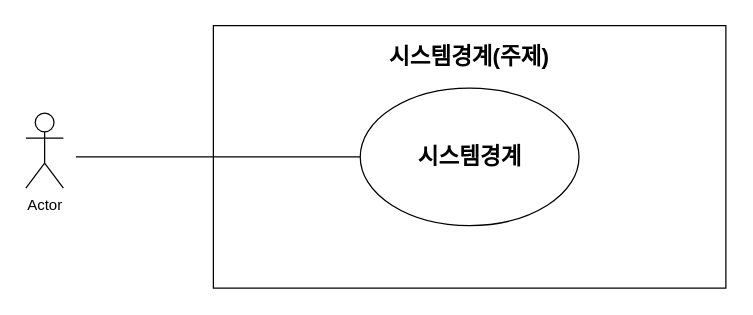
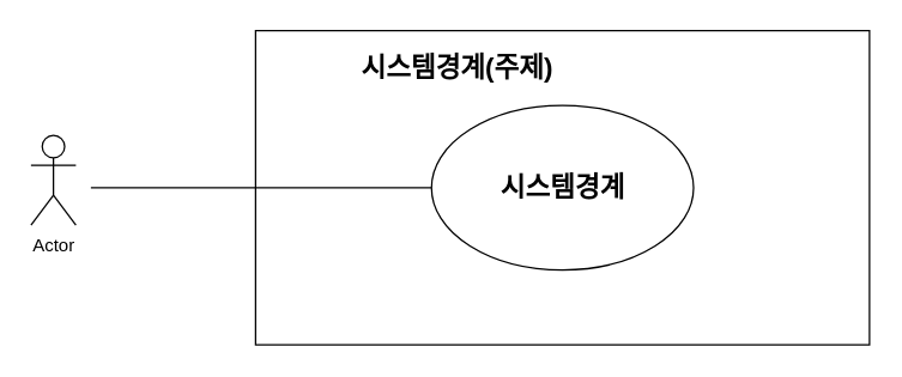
- <mxCell id="6" value="&lt;b&gt;시스템경계(주제)&lt;/b&gt;" style="text;html=1;strokeColor=none;fillColor=none;align=center;verticalAlign=middle;whiteSpace=wrap;rounded=0;fontSize=18;" vertex="1" parent="1"><mxGeometry x="290" y="30" width="170" height="30" as="geometry" /></mxCell>
+ <mxCell id="6" value="&lt;b&gt;시스템경계(주제)&lt;/b&gt;" style="text;html=1;strokeColor=none;fillColor=none;align=center;verticalAlign=middle;whiteSpace=wrap;rounded=0;fontSize=18;" vertex="1" parent="1"><mxGeometry x="220" y="30" width="170" height="30" as="geometry" /></mxCell>
